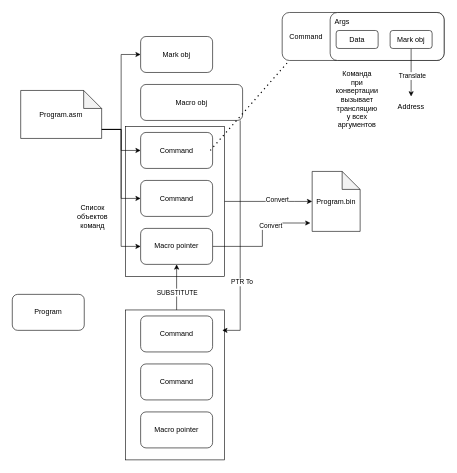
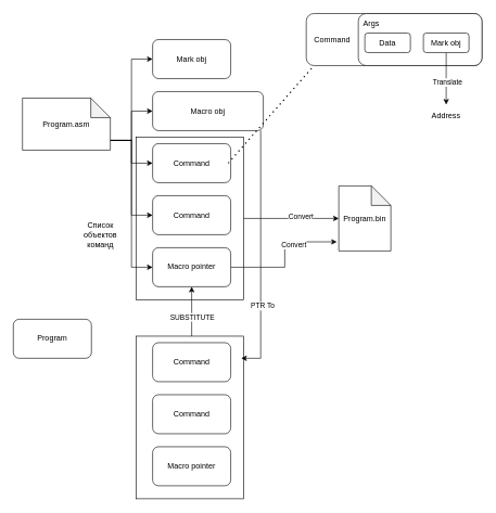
- <mxCell id="39" value="Команда при конвертации вызывает трансляцию у всех аргументов" style="text;html=1;strokeColor=none;fillColor=none;align=center;verticalAlign=middle;whiteSpace=wrap;rounded=0;" parent="1" vertex="1"><mxGeometry x="560" y="120" width="70" height="90" as="geometry" /></mxCell>
+ <mxCell id="3" style="edgeStyle=orthogonalEdgeStyle;rounded=0;orthogonalLoop=1;jettySize=auto;html=1;exitX=0;exitY=0;exitDx=80;exitDy=65;exitPerimeter=0;" parent="1" source="8" target="11" edge="1"><mxGeometry relative="1" as="geometry" /></mxCell>
